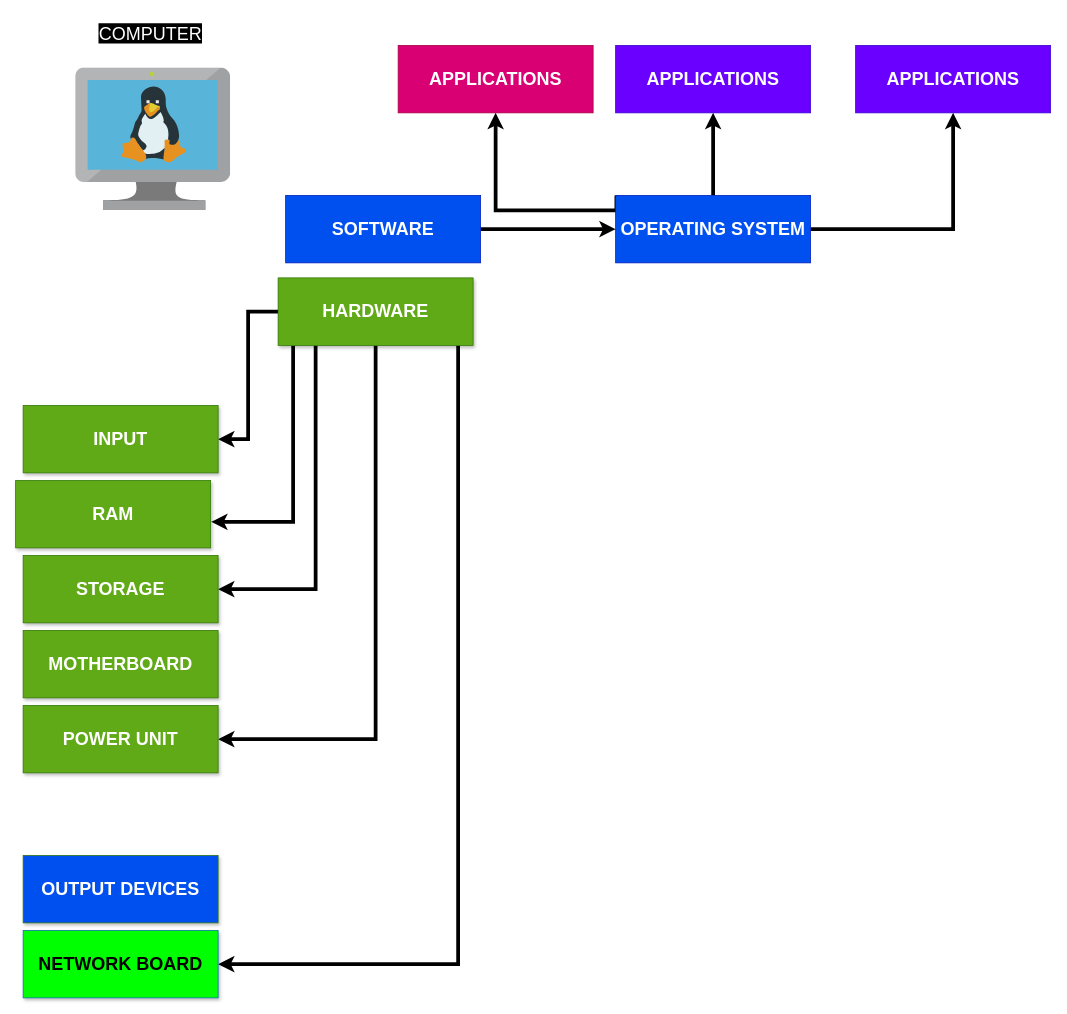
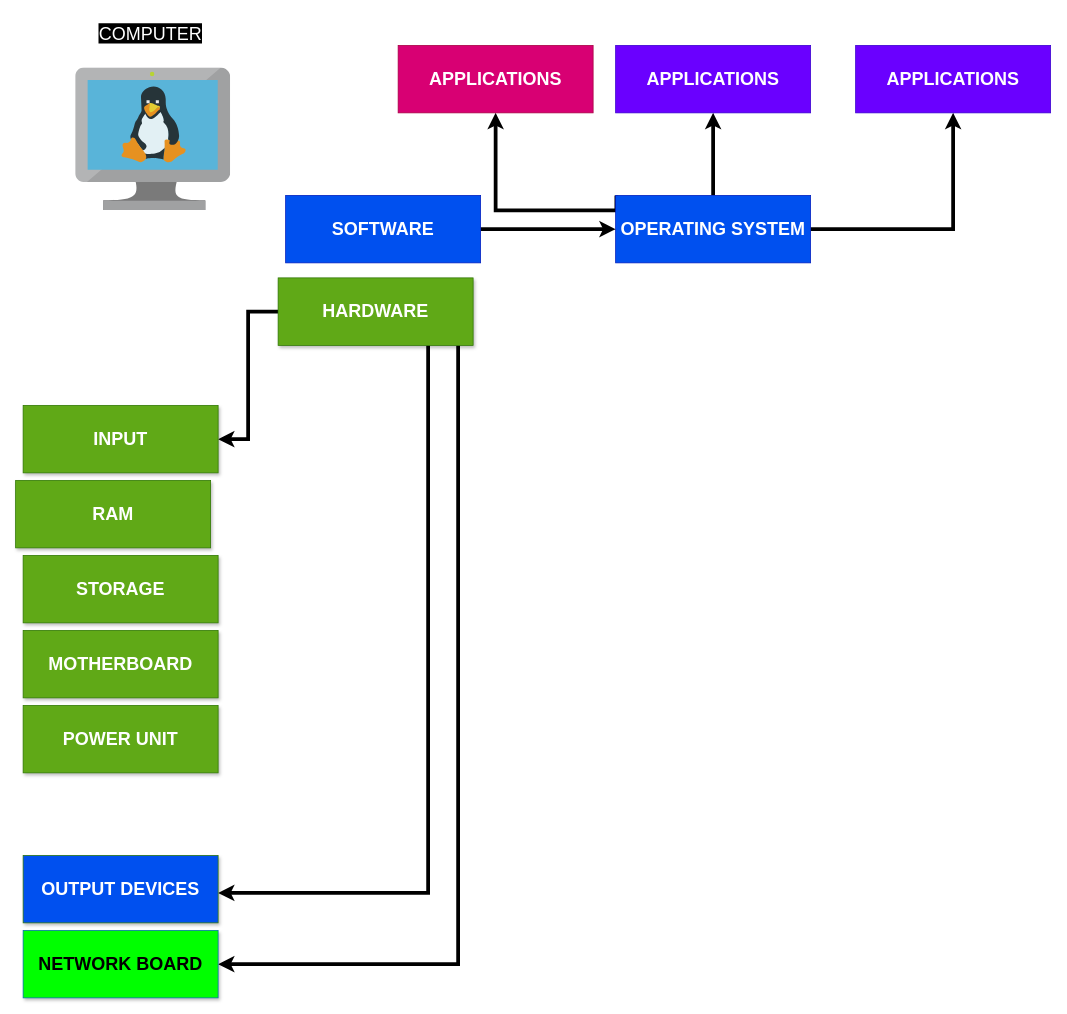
- <mxCell id="3" style="edgeStyle=orthogonalEdgeStyle;rounded=0;orthogonalLoop=1;jettySize=auto;html=1;entryX=1.003;entryY=0.614;entryDx=0;entryDy=0;entryPerimeter=0;strokeWidth=5;" parent="1" source="8" target="17" edge="1"><mxGeometry relative="1" as="geometry"><Array as="points"><mxPoint x="390" y="695" /></Array></mxGeometry></mxCell>
- <mxCell id="4" style="edgeStyle=orthogonalEdgeStyle;rounded=0;orthogonalLoop=1;jettySize=auto;html=1;entryX=1;entryY=0.5;entryDx=0;entryDy=0;strokeWidth=5;" parent="1" source="8" target="18" edge="1"><mxGeometry relative="1" as="geometry"><Array as="points"><mxPoint x="420" y="785" /></Array></mxGeometry></mxCell>
- <mxCell id="5" style="edgeStyle=orthogonalEdgeStyle;rounded=0;orthogonalLoop=1;jettySize=auto;html=1;entryX=1;entryY=0.5;entryDx=0;entryDy=0;strokeWidth=5;" parent="1" source="8" target="19" edge="1"><mxGeometry relative="1" as="geometry"><Array as="points"><mxPoint x="500" y="985" /></Array></mxGeometry></mxCell>
+ <mxCell id="7" style="edgeStyle=orthogonalEdgeStyle;rounded=0;orthogonalLoop=1;jettySize=auto;html=1;entryX=1;entryY=0.556;entryDx=0;entryDy=0;entryPerimeter=0;strokeWidth=5;" edge="1" parent="1" source="8" target="22"><mxGeometry relative="1" as="geometry"><Array as="points"><mxPoint x="570" y="1190" /></Array></mxGeometry></mxCell>
